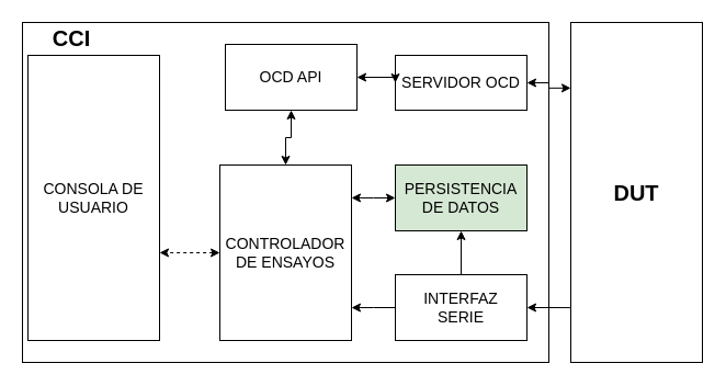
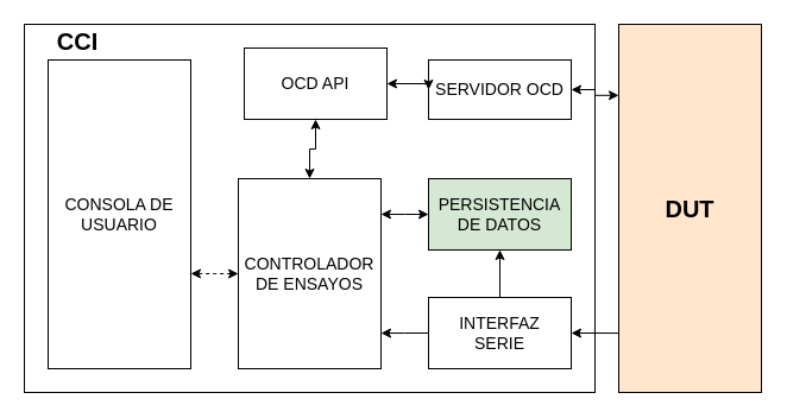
- <mxCell id="8" value="DUT" style="rounded=0;whiteSpace=wrap;html=1;fontSize=20;fontStyle=1" parent="1" vertex="1"><mxGeometry x="520" y="20" width="120" height="310" as="geometry" /></mxCell>
+ <mxCell id="8" value="DUT" style="rounded=0;whiteSpace=wrap;html=1;fontSize=20;fontStyle=1;fillColor=#ffe6cc;" parent="1" vertex="1"><mxGeometry x="520" y="20" width="120" height="310" as="geometry" /></mxCell>
- <mxCell id="17" value="CONSOLA DE USUARIO" style="rounded=0;whiteSpace=wrap;html=1;fontSize=14;" parent="1" vertex="1"><mxGeometry x="25" y="50" width="120" height="260" as="geometry" /></mxCell>
+ <mxCell id="17" value="CONSOLA DE USUARIO" style="rounded=0;whiteSpace=wrap;html=1;fontSize=14;" parent="1" vertex="1"><mxGeometry x="40" y="50" width="120" height="260" as="geometry" /></mxCell>
